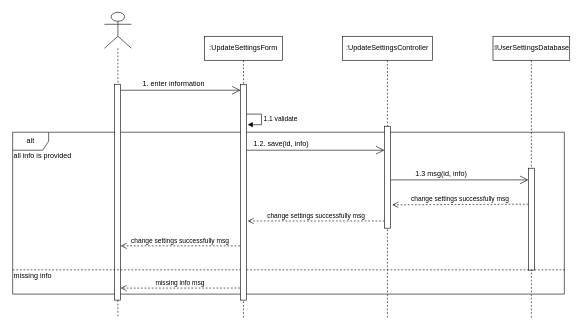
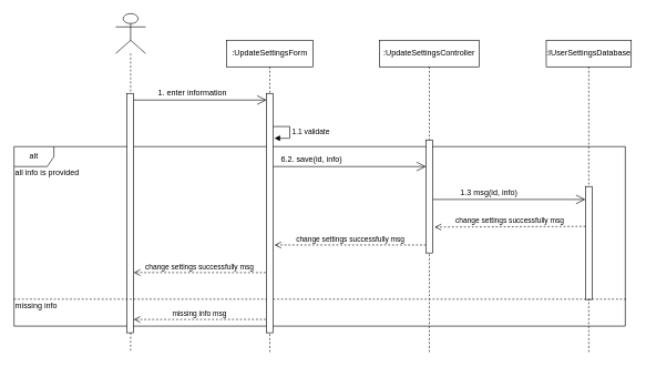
- <mxCell id="17" value="1.2. save(id, info)" style="text;html=1;resizable=0;points=[];autosize=1;align=left;verticalAlign=top;spacingTop=-4;" parent="1" vertex="1"><mxGeometry x="420" y="230" width="110" height="20" as="geometry" /></mxCell>
+ <mxCell id="17" value="6.2. save(id, info)" style="text;html=1;resizable=0;points=[];autosize=1;align=left;verticalAlign=top;spacingTop=-4;" parent="1" vertex="1"><mxGeometry x="420" y="230" width="110" height="20" as="geometry" /></mxCell>
